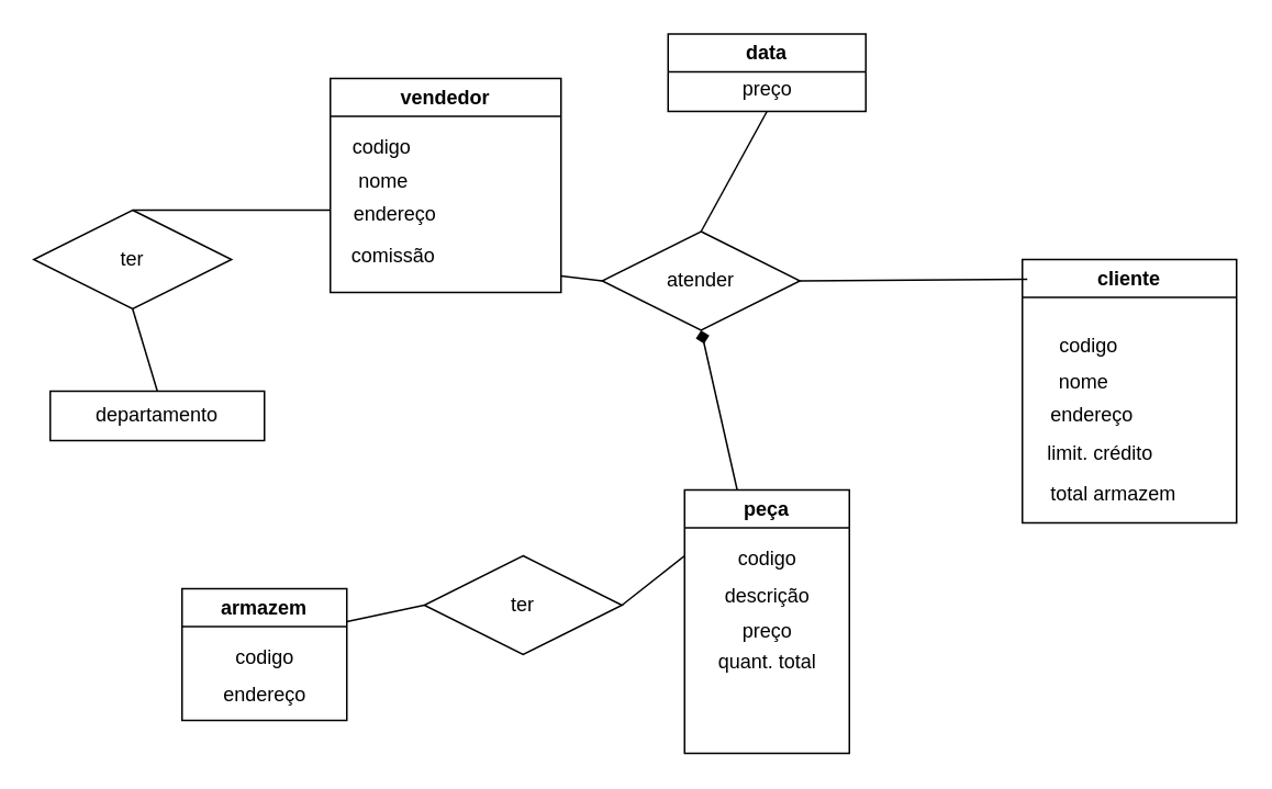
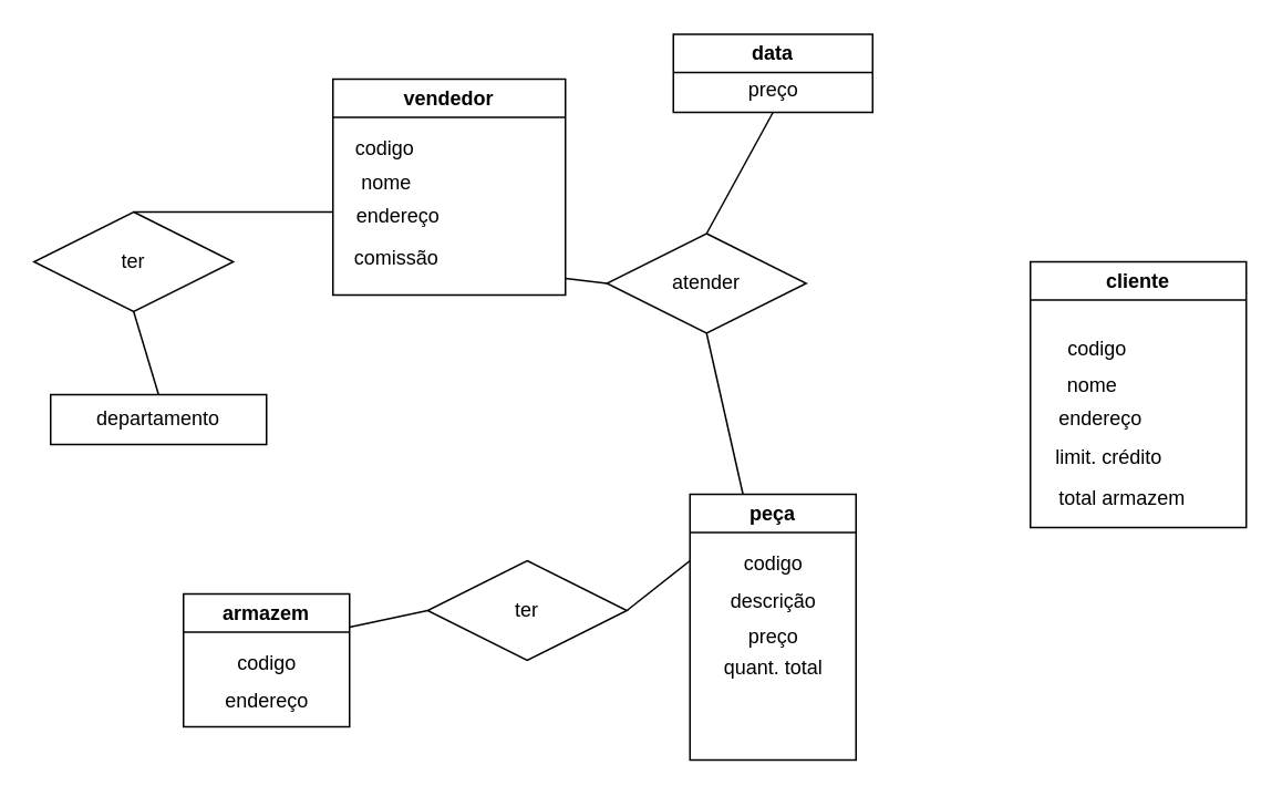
- <mxCell id="31" value="" style="endArrow=none;html=1;rounded=0;entryX=1;entryY=0.5;entryDx=0;entryDy=0;exitX=0.023;exitY=0.075;exitDx=0;exitDy=0;exitPerimeter=0;" parent="1" source="12" target="9" edge="1"><mxGeometry width="50" height="50" relative="1" as="geometry"><mxPoint x="350" y="367" as="sourcePoint" /><mxPoint x="400" y="317" as="targetPoint" /></mxGeometry></mxCell>
- <mxCell id="32" value="" style="endArrow=diamond;html=1;rounded=0;entryX=0.5;entryY=1;entryDx=0;entryDy=0;" parent="1" source="18" target="9" edge="1"><mxGeometry width="50" height="50" relative="1" as="geometry"><mxPoint x="350" y="367" as="sourcePoint" /><mxPoint x="400" y="317" as="targetPoint" /></mxGeometry></mxCell>
+ <mxCell id="32" value="" style="endArrow=none;html=1;rounded=0;entryX=0.5;entryY=1;entryDx=0;entryDy=0;" parent="1" source="18" target="9" edge="1"><mxGeometry width="50" height="50" relative="1" as="geometry"><mxPoint x="350" y="367" as="sourcePoint" /><mxPoint x="400" y="317" as="targetPoint" /></mxGeometry></mxCell>
